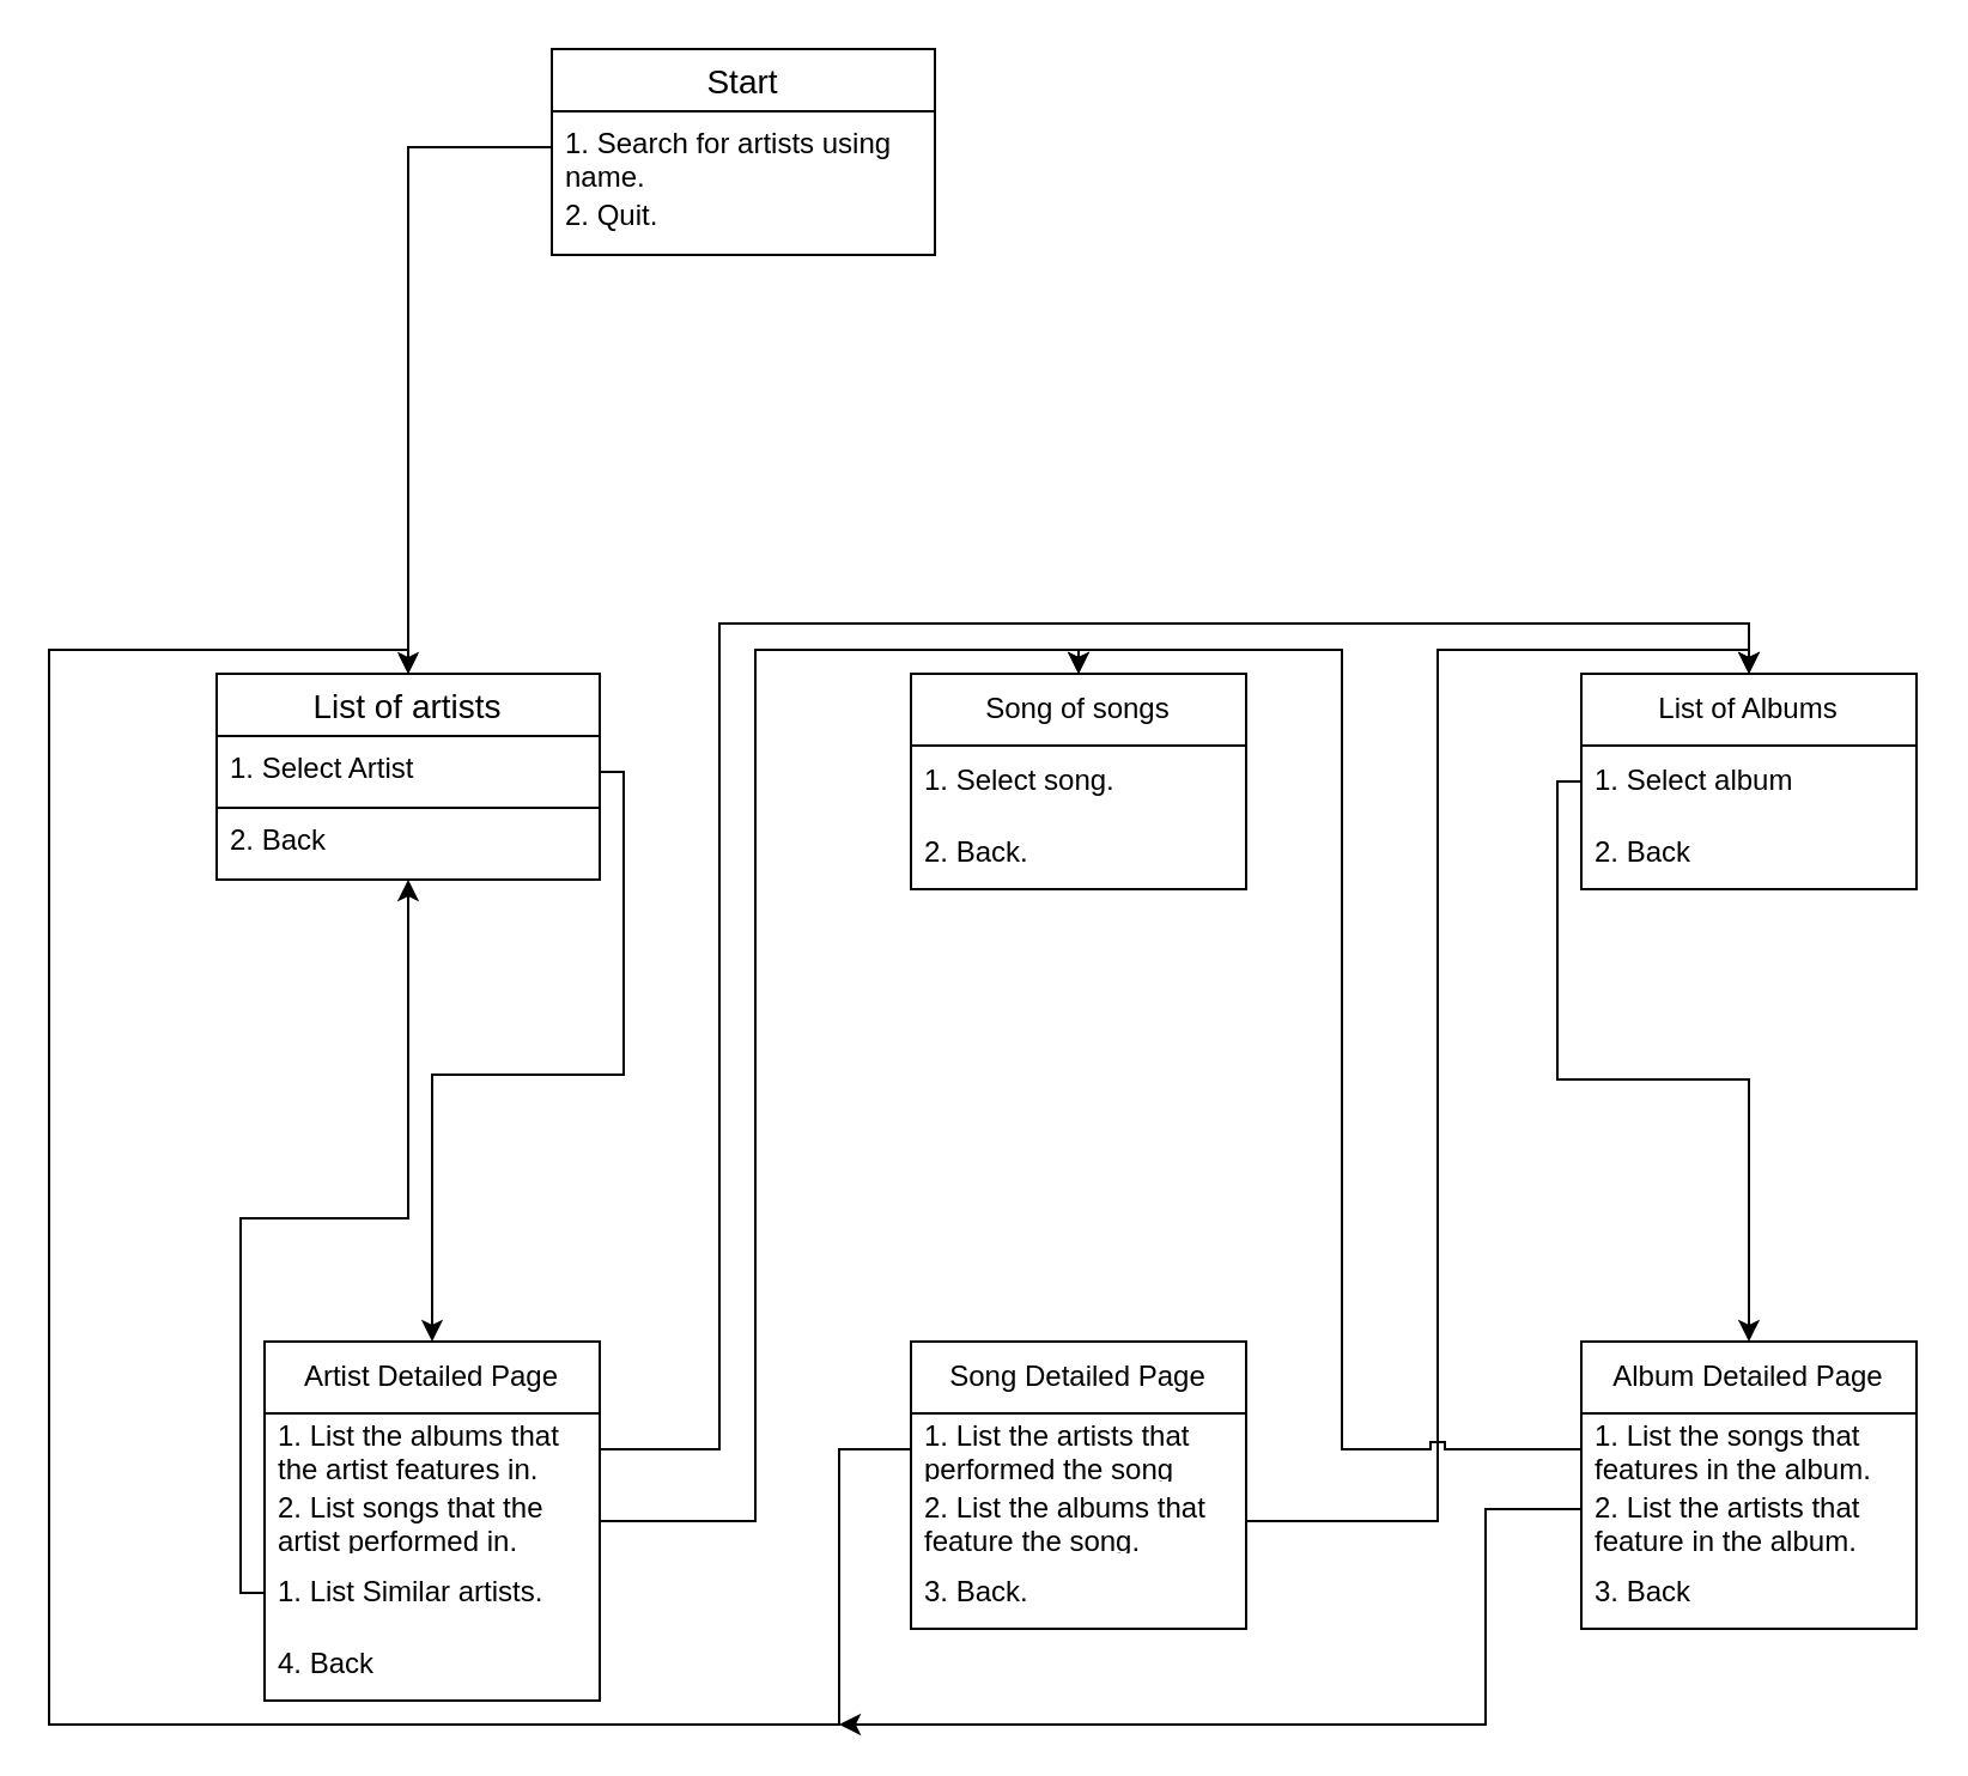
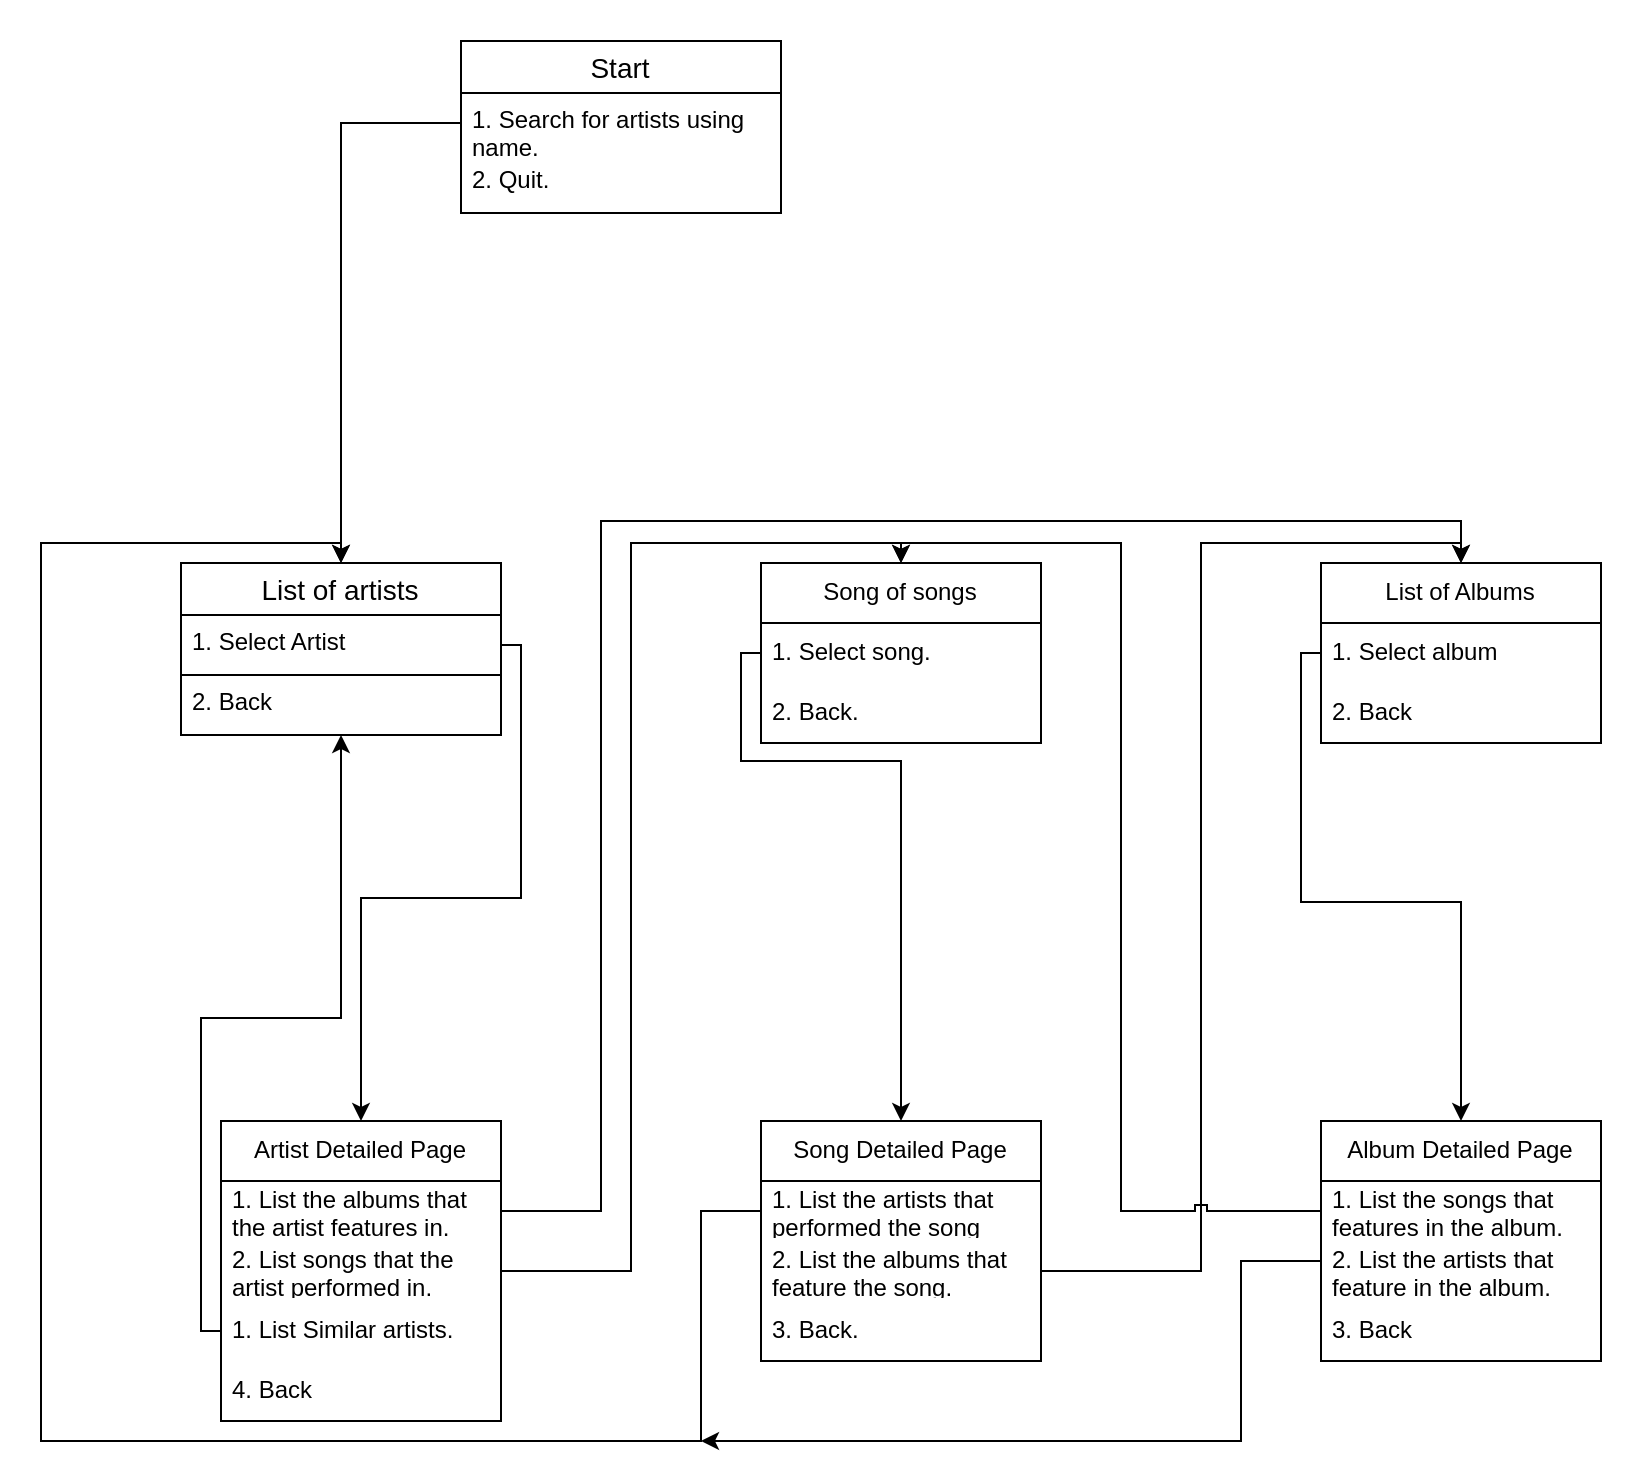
- <mxCell id="34" style="edgeStyle=orthogonalEdgeStyle;rounded=0;jumpStyle=sharp;jumpSize=6;html=1;entryX=0.5;entryY=0;entryDx=0;entryDy=0;endArrow=open;" edge="1" parent="1" source="19" target="5"><mxGeometry relative="1" as="geometry"><Array as="points"><mxPoint x="350" y="605" /><mxPoint x="350" y="720" /><mxPoint x="20" y="720" /><mxPoint x="20" y="271" /><mxPoint x="170" y="271" /></Array></mxGeometry></mxCell>
+ <mxCell id="34" style="edgeStyle=orthogonalEdgeStyle;rounded=0;jumpStyle=sharp;jumpSize=6;html=1;entryX=0.5;entryY=0;entryDx=0;entryDy=0;" edge="1" parent="1" source="19" target="5"><mxGeometry relative="1" as="geometry"><Array as="points"><mxPoint x="350" y="605" /><mxPoint x="350" y="720" /><mxPoint x="20" y="720" /><mxPoint x="20" y="271" /><mxPoint x="170" y="271" /></Array></mxGeometry></mxCell>
+ <mxCell id="32" style="edgeStyle=orthogonalEdgeStyle;rounded=0;jumpStyle=sharp;jumpSize=6;html=1;entryX=0.5;entryY=0;entryDx=0;entryDy=0;" edge="1" parent="1" source="16" target="18"><mxGeometry relative="1" as="geometry"><Array as="points"><mxPoint x="370" y="326" /><mxPoint x="370" y="380" /><mxPoint x="450" y="380" /></Array></mxGeometry></mxCell>
